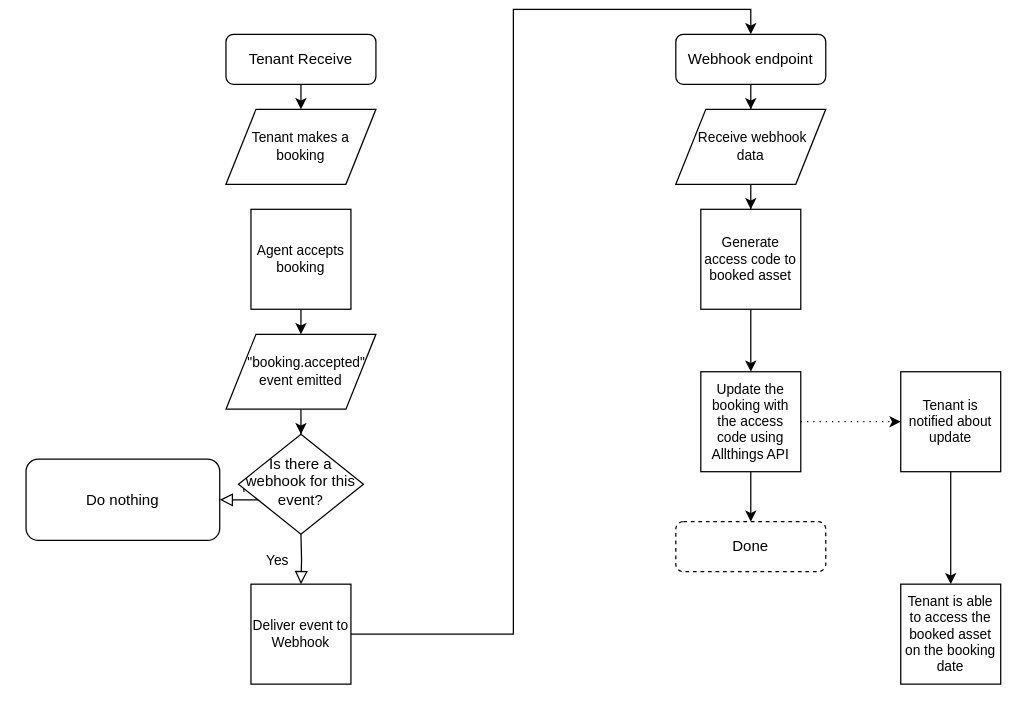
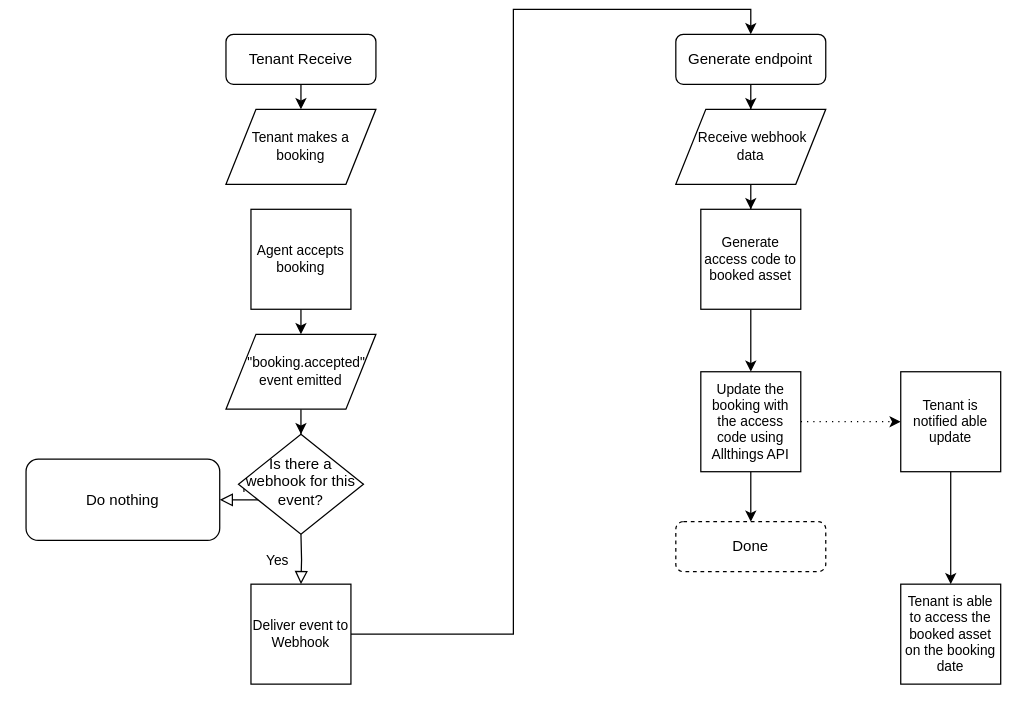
- <mxCell id="12" value="Webhook endpoint" style="rounded=1;whiteSpace=wrap;html=1;fontSize=12;glass=0;strokeWidth=1;shadow=0;" parent="1" vertex="1"><mxGeometry x="540" y="20" width="120" height="40" as="geometry" /></mxCell>
+ <mxCell id="12" value="Generate endpoint" style="rounded=1;whiteSpace=wrap;html=1;fontSize=12;glass=0;strokeWidth=1;shadow=0;" parent="1" vertex="1"><mxGeometry x="540" y="20" width="120" height="40" as="geometry" /></mxCell>
- <mxCell id="20" value="Tenant is notified about update" style="whiteSpace=wrap;html=1;aspect=fixed;fontSize=11;" parent="1" vertex="1"><mxGeometry x="720" y="290" width="80" height="80" as="geometry" /></mxCell>
+ <mxCell id="20" value="Tenant is notified able update" style="whiteSpace=wrap;html=1;aspect=fixed;fontSize=11;" parent="1" vertex="1"><mxGeometry x="720" y="290" width="80" height="80" as="geometry" /></mxCell>
